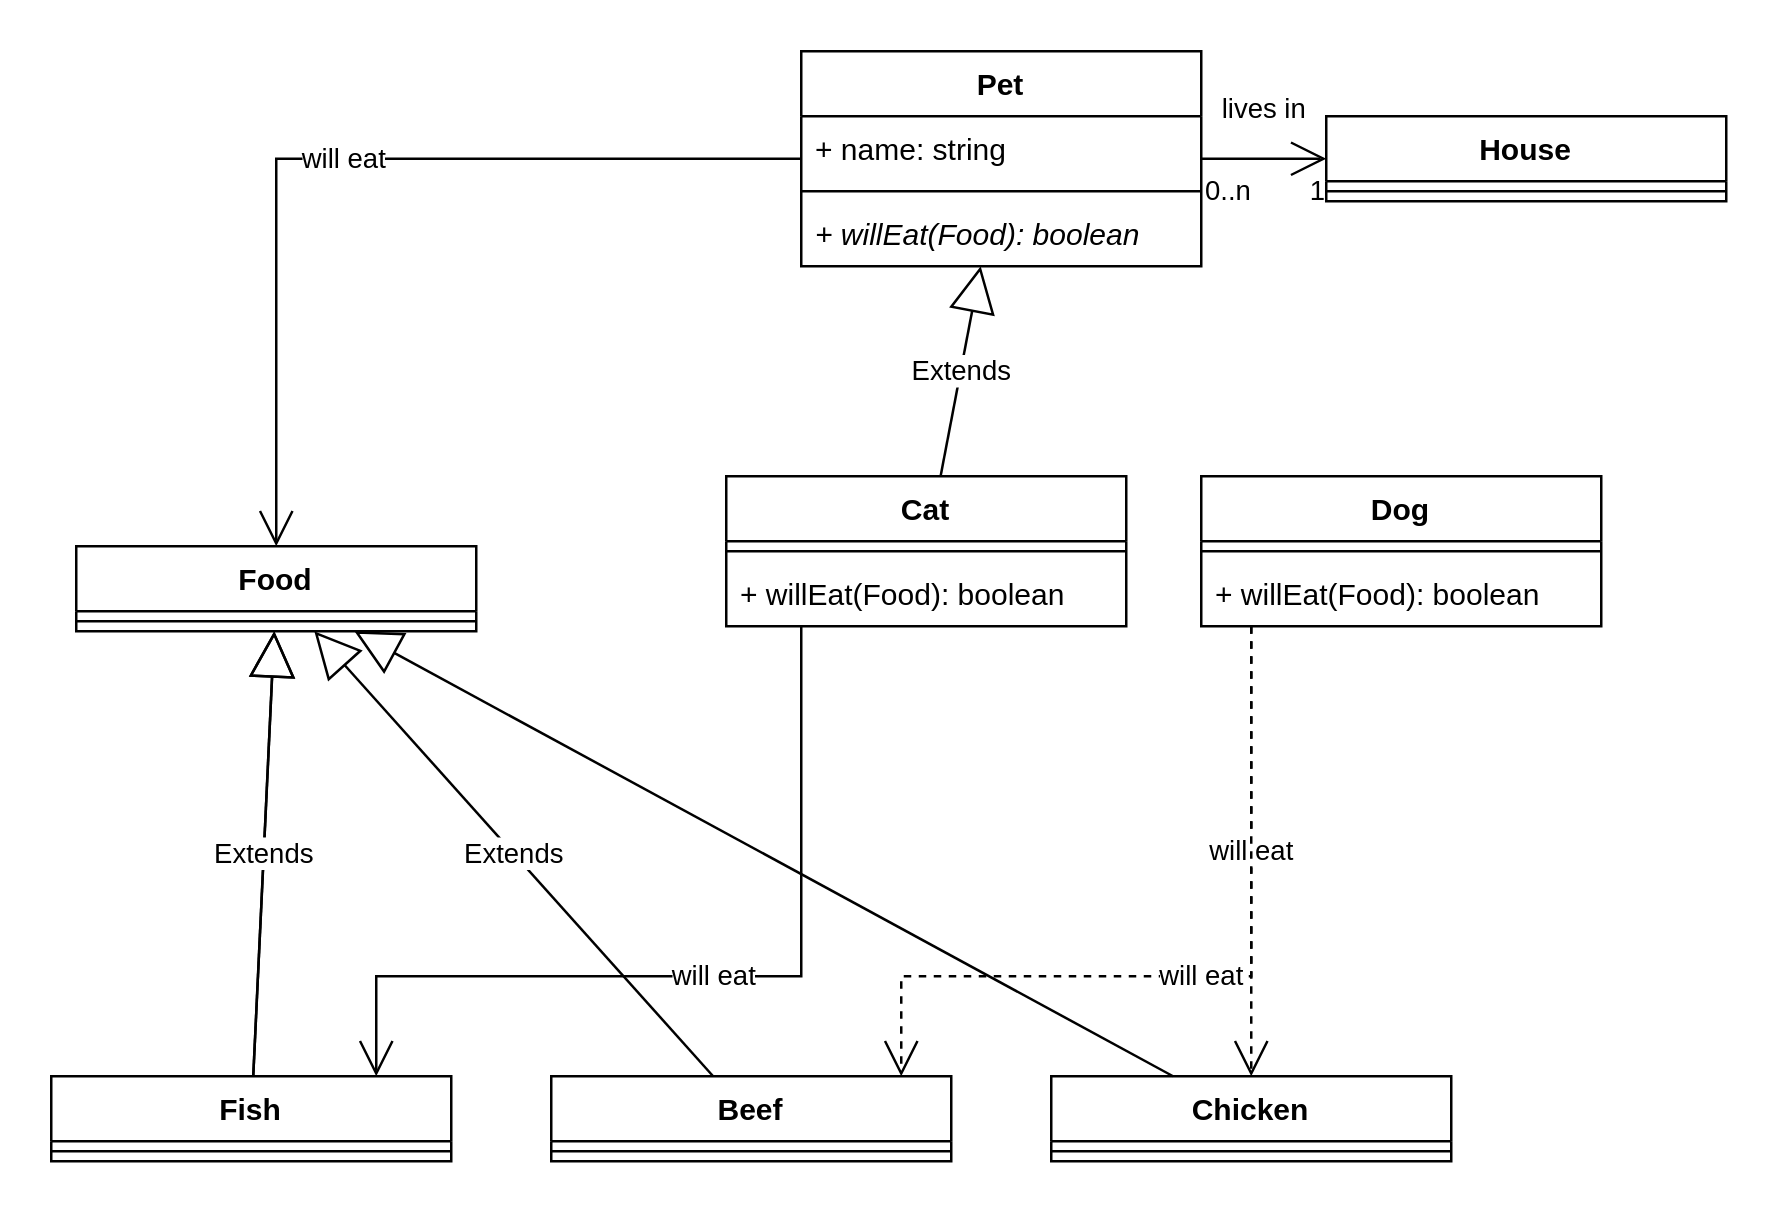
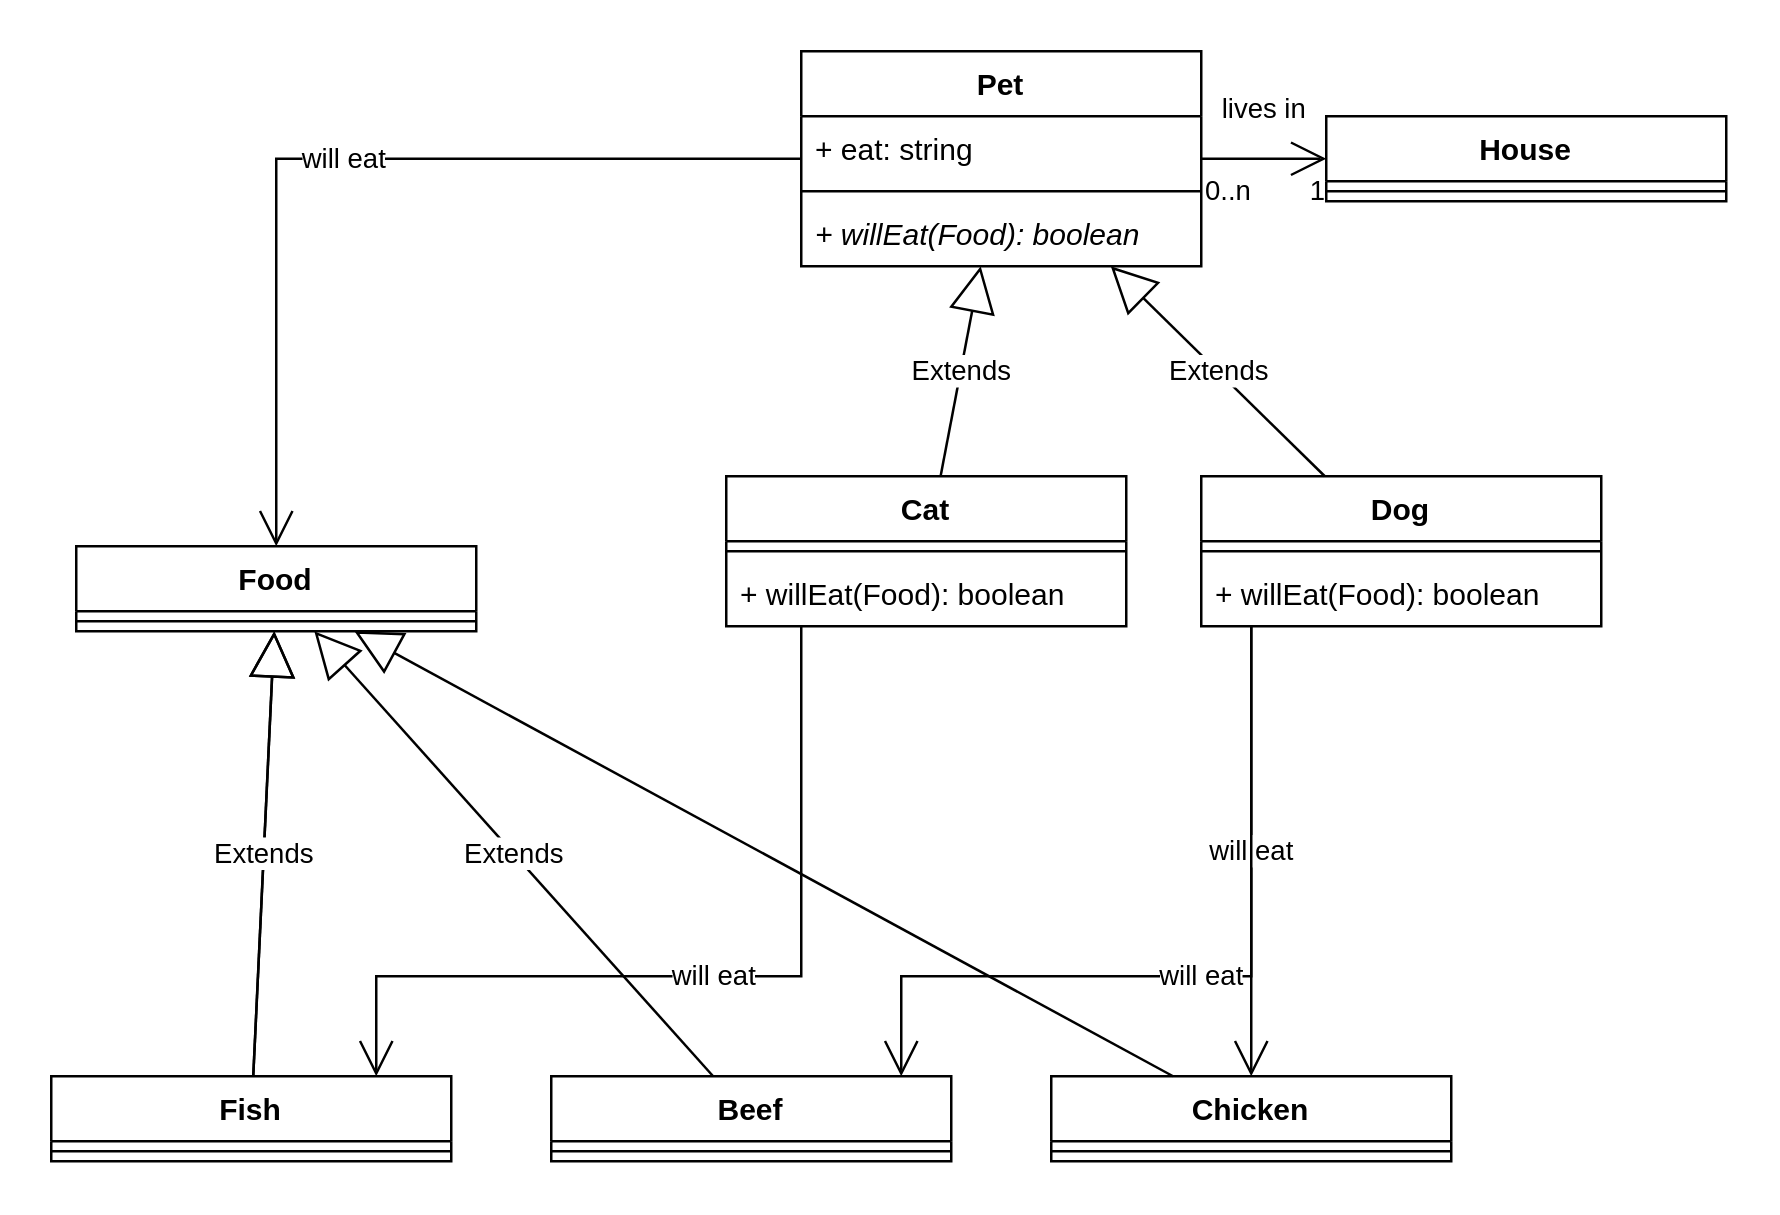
- <mxCell id="3" value="+ name: string" style="text;strokeColor=none;fillColor=none;align=left;verticalAlign=top;spacingLeft=4;spacingRight=4;overflow=hidden;rotatable=0;points=[[0,0.5],[1,0.5]];portConstraint=eastwest;whiteSpace=wrap;html=1;" vertex="1" parent="2"><mxGeometry y="26" width="160" height="26" as="geometry" /></mxCell>
+ <mxCell id="3" value="+ eat: string" style="text;strokeColor=none;fillColor=none;align=left;verticalAlign=top;spacingLeft=4;spacingRight=4;overflow=hidden;rotatable=0;points=[[0,0.5],[1,0.5]];portConstraint=eastwest;whiteSpace=wrap;html=1;" vertex="1" parent="2"><mxGeometry y="26" width="160" height="26" as="geometry" /></mxCell>
+ <mxCell id="18" value="Extends" style="endArrow=block;endSize=16;endFill=0;html=1;rounded=0;" edge="1" parent="1" source="14" target="2"><mxGeometry width="160" relative="1" as="geometry"><mxPoint x="318" y="190" as="sourcePoint" /><mxPoint x="364" y="116" as="targetPoint" /></mxGeometry></mxCell>
- <mxCell id="33" value="will eat" style="endArrow=open;html=1;endSize=12;startArrow=none;startSize=14;startFill=0;edgeStyle=orthogonalEdgeStyle;rounded=0;endFill=0;dashed=1;" edge="1" parent="1" source="14" target="22"><mxGeometry relative="1" as="geometry"><mxPoint x="570" y="260" as="sourcePoint" /><mxPoint x="510" y="440" as="targetPoint" /><Array as="points"><mxPoint x="500" y="390" /><mxPoint x="360" y="390" /></Array></mxGeometry></mxCell>
+ <mxCell id="33" value="will eat" style="endArrow=open;html=1;endSize=12;startArrow=none;startSize=14;startFill=0;edgeStyle=orthogonalEdgeStyle;rounded=0;endFill=0;" edge="1" parent="1" source="14" target="22"><mxGeometry relative="1" as="geometry"><mxPoint x="570" y="260" as="sourcePoint" /><mxPoint x="510" y="440" as="targetPoint" /><Array as="points"><mxPoint x="500" y="390" /><mxPoint x="360" y="390" /></Array></mxGeometry></mxCell>
- <mxCell id="32" value="will eat" style="endArrow=open;html=1;endSize=12;startArrow=none;startSize=14;startFill=0;edgeStyle=orthogonalEdgeStyle;rounded=0;endFill=0;dashed=1;" edge="1" parent="1" source="14" target="24"><mxGeometry relative="1" as="geometry"><mxPoint x="330" y="73" as="sourcePoint" /><mxPoint x="120" y="228" as="targetPoint" /><Array as="points"><mxPoint x="500" y="290" /><mxPoint x="500" y="290" /></Array></mxGeometry></mxCell>
+ <mxCell id="32" value="will eat" style="endArrow=open;html=1;endSize=12;startArrow=none;startSize=14;startFill=0;edgeStyle=orthogonalEdgeStyle;rounded=0;endFill=0;" edge="1" parent="1" source="14" target="24"><mxGeometry relative="1" as="geometry"><mxPoint x="330" y="73" as="sourcePoint" /><mxPoint x="120" y="228" as="targetPoint" /><Array as="points"><mxPoint x="500" y="290" /><mxPoint x="500" y="290" /></Array></mxGeometry></mxCell>
